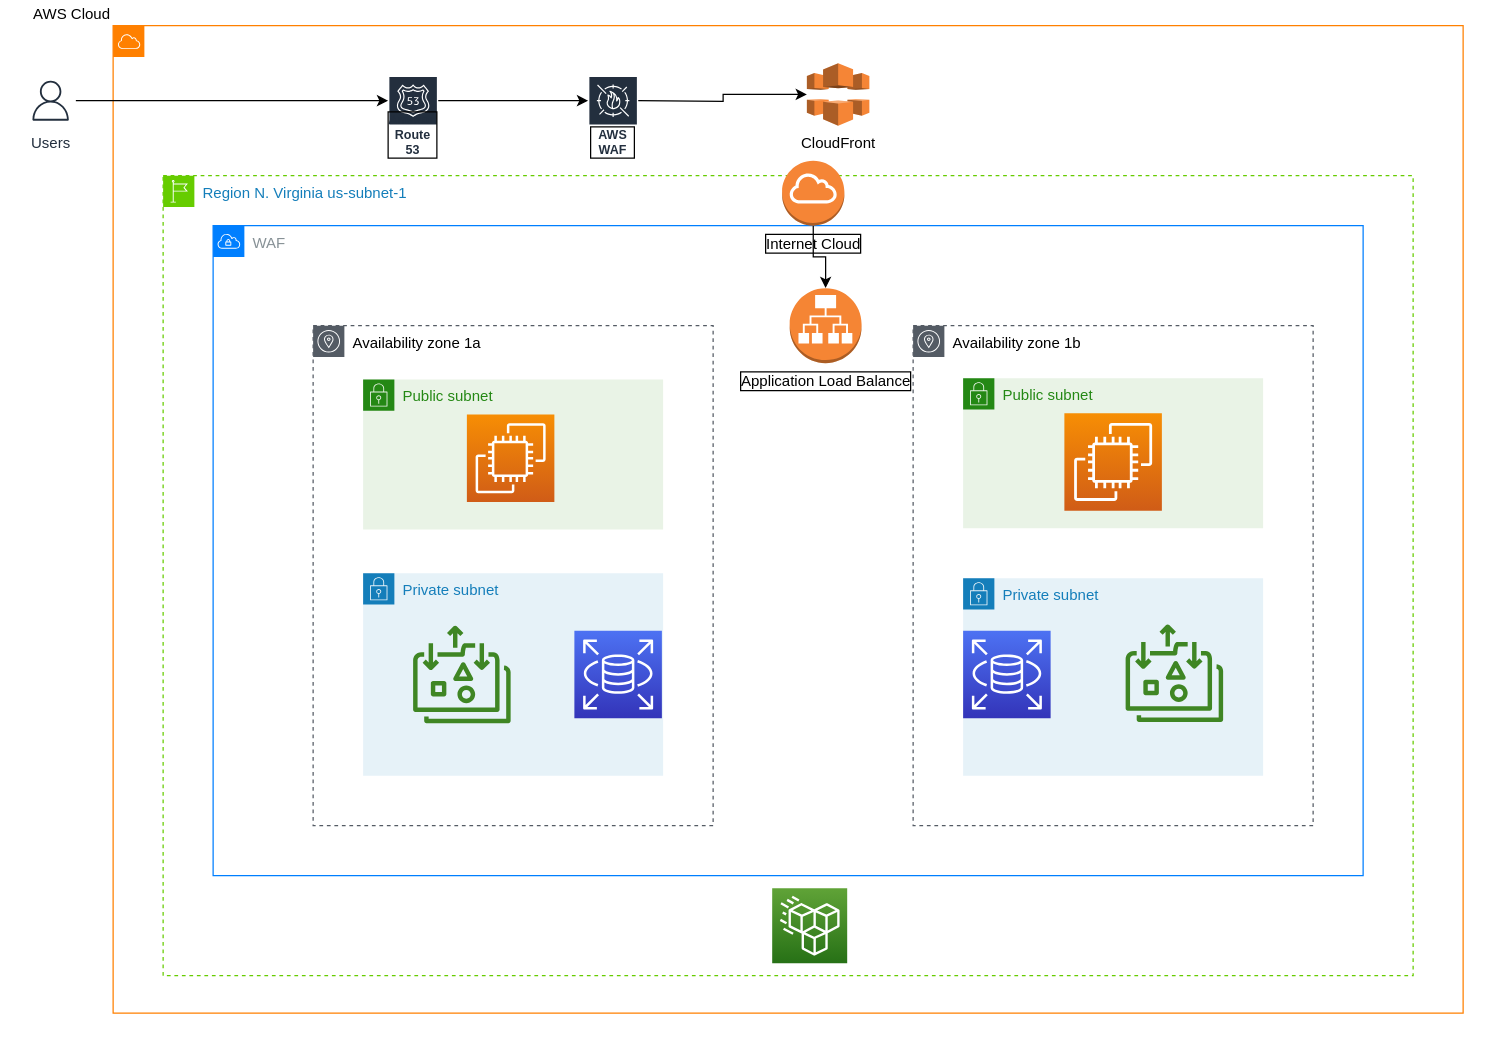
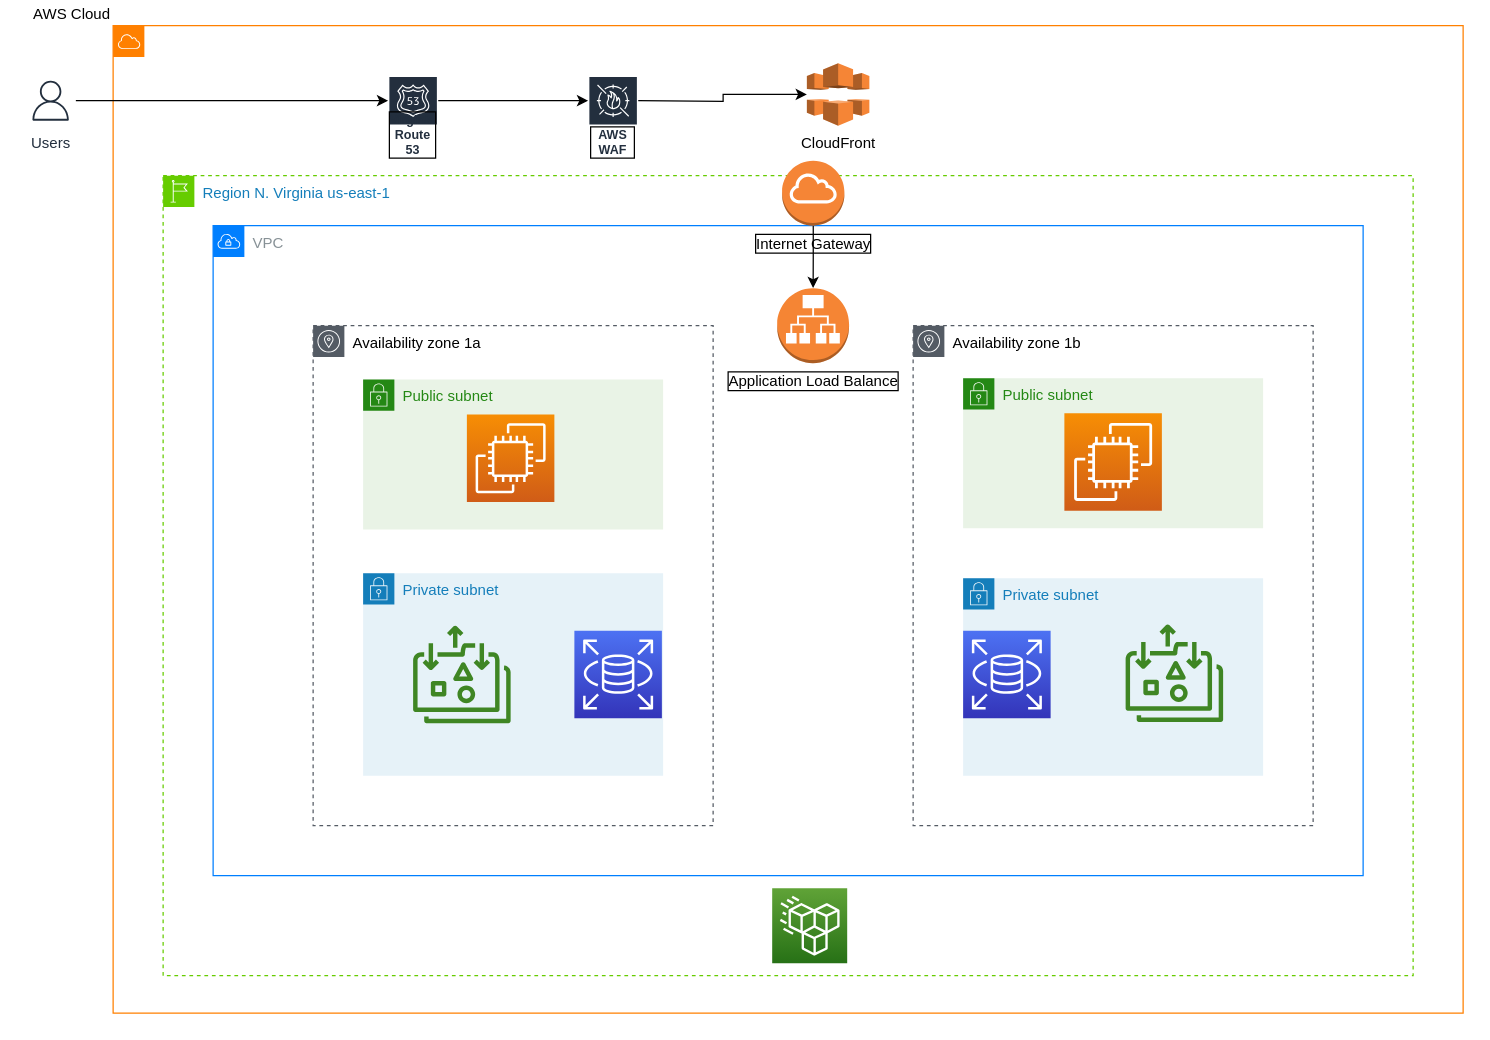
- <mxCell id="23" value="Amazon Route 53" style="sketch=0;outlineConnect=0;fontColor=#232F3E;gradientColor=none;strokeColor=#ffffff;fillColor=#232F3E;dashed=0;verticalLabelPosition=middle;verticalAlign=bottom;align=center;html=1;whiteSpace=wrap;fontSize=10;fontStyle=1;spacing=3;shape=mxgraph.aws4.productIcon;prIcon=mxgraph.aws4.route_53;labelBorderColor=default;strokeWidth=1;" parent="1" vertex="1"><mxGeometry x="310" y="60" width="40" height="70" as="geometry" /></mxCell>
+ <mxCell id="23" value="Virginia Route 53" style="sketch=0;outlineConnect=0;fontColor=#232F3E;gradientColor=none;strokeColor=#ffffff;fillColor=#232F3E;dashed=0;verticalLabelPosition=middle;verticalAlign=bottom;align=center;html=1;whiteSpace=wrap;fontSize=10;fontStyle=1;spacing=3;shape=mxgraph.aws4.productIcon;prIcon=mxgraph.aws4.route_53;labelBorderColor=default;strokeWidth=1;" parent="1" vertex="1"><mxGeometry x="310" y="60" width="40" height="70" as="geometry" /></mxCell>
- <mxCell id="3" value="&lt;span style=&quot;color: rgb(20, 126, 186); background-color: rgb(255, 255, 255);&quot;&gt;Region N. Virginia us-subnet-1&lt;/span&gt;" style="sketch=0;outlineConnect=0;gradientColor=none;html=1;whiteSpace=wrap;fontSize=12;fontStyle=0;shape=mxgraph.aws4.group;grIcon=mxgraph.aws4.group_region;strokeColor=#66CC00;fillColor=none;verticalAlign=top;align=left;spacingLeft=30;fontColor=#879196;dashed=1;" parent="1" vertex="1"><mxGeometry x="130" y="140" width="1000" height="640" as="geometry" /></mxCell>
+ <mxCell id="3" value="&lt;span style=&quot;color: rgb(20, 126, 186); background-color: rgb(255, 255, 255);&quot;&gt;Region N. Virginia us-east-1&lt;/span&gt;" style="sketch=0;outlineConnect=0;gradientColor=none;html=1;whiteSpace=wrap;fontSize=12;fontStyle=0;shape=mxgraph.aws4.group;grIcon=mxgraph.aws4.group_region;strokeColor=#66CC00;fillColor=none;verticalAlign=top;align=left;spacingLeft=30;fontColor=#879196;dashed=1;" parent="1" vertex="1"><mxGeometry x="130" y="140" width="1000" height="640" as="geometry" /></mxCell>
- <mxCell id="4" value="WAF" style="sketch=0;outlineConnect=0;gradientColor=none;html=1;whiteSpace=wrap;fontSize=12;fontStyle=0;shape=mxgraph.aws4.group;grIcon=mxgraph.aws4.group_vpc;strokeColor=#007FFF;fillColor=none;verticalAlign=top;align=left;spacingLeft=30;fontColor=#879196;dashed=0;strokeWidth=1;" parent="1" vertex="1"><mxGeometry x="170" y="180" width="920" height="520" as="geometry" /></mxCell>
+ <mxCell id="4" value="VPC" style="sketch=0;outlineConnect=0;gradientColor=none;html=1;whiteSpace=wrap;fontSize=12;fontStyle=0;shape=mxgraph.aws4.group;grIcon=mxgraph.aws4.group_vpc;strokeColor=#007FFF;fillColor=none;verticalAlign=top;align=left;spacingLeft=30;fontColor=#879196;dashed=0;strokeWidth=1;" parent="1" vertex="1"><mxGeometry x="170" y="180" width="920" height="520" as="geometry" /></mxCell>
- <mxCell id="22" value="Internet Cloud&lt;br&gt;" style="outlineConnect=0;dashed=0;verticalLabelPosition=bottom;verticalAlign=top;align=center;html=1;shape=mxgraph.aws3.internet_gateway;fillColor=#F58536;gradientColor=none;labelBorderColor=default;strokeColor=#007FFF;strokeWidth=1;fontColor=#000000;" parent="1" vertex="1"><mxGeometry x="625.17" y="128" width="49.83" height="52" as="geometry" /></mxCell>
+ <mxCell id="22" value="Internet Gateway&lt;br&gt;" style="outlineConnect=0;dashed=0;verticalLabelPosition=bottom;verticalAlign=top;align=center;html=1;shape=mxgraph.aws3.internet_gateway;fillColor=#F58536;gradientColor=none;labelBorderColor=default;strokeColor=#007FFF;strokeWidth=1;fontColor=#000000;" parent="1" vertex="1"><mxGeometry x="625.17" y="128" width="49.83" height="52" as="geometry" /></mxCell>
- <mxCell id="25" value="Application Load Balance" style="outlineConnect=0;dashed=0;verticalLabelPosition=bottom;verticalAlign=top;align=center;html=1;shape=mxgraph.aws3.application_load_balancer;fillColor=#F58534;gradientColor=none;labelBorderColor=default;strokeColor=#007FFF;strokeWidth=1;fontColor=#000000;" parent="1" vertex="1"><mxGeometry x="631.25" y="230" width="57.5" height="60" as="geometry" /></mxCell>
+ <mxCell id="25" value="Application Load Balance" style="outlineConnect=0;dashed=0;verticalLabelPosition=bottom;verticalAlign=top;align=center;html=1;shape=mxgraph.aws3.application_load_balancer;fillColor=#F58534;gradientColor=none;labelBorderColor=default;strokeColor=#007FFF;strokeWidth=1;fontColor=#000000;" parent="1" vertex="1"><mxGeometry x="621.25" y="230" width="57.5" height="60" as="geometry" /></mxCell>
